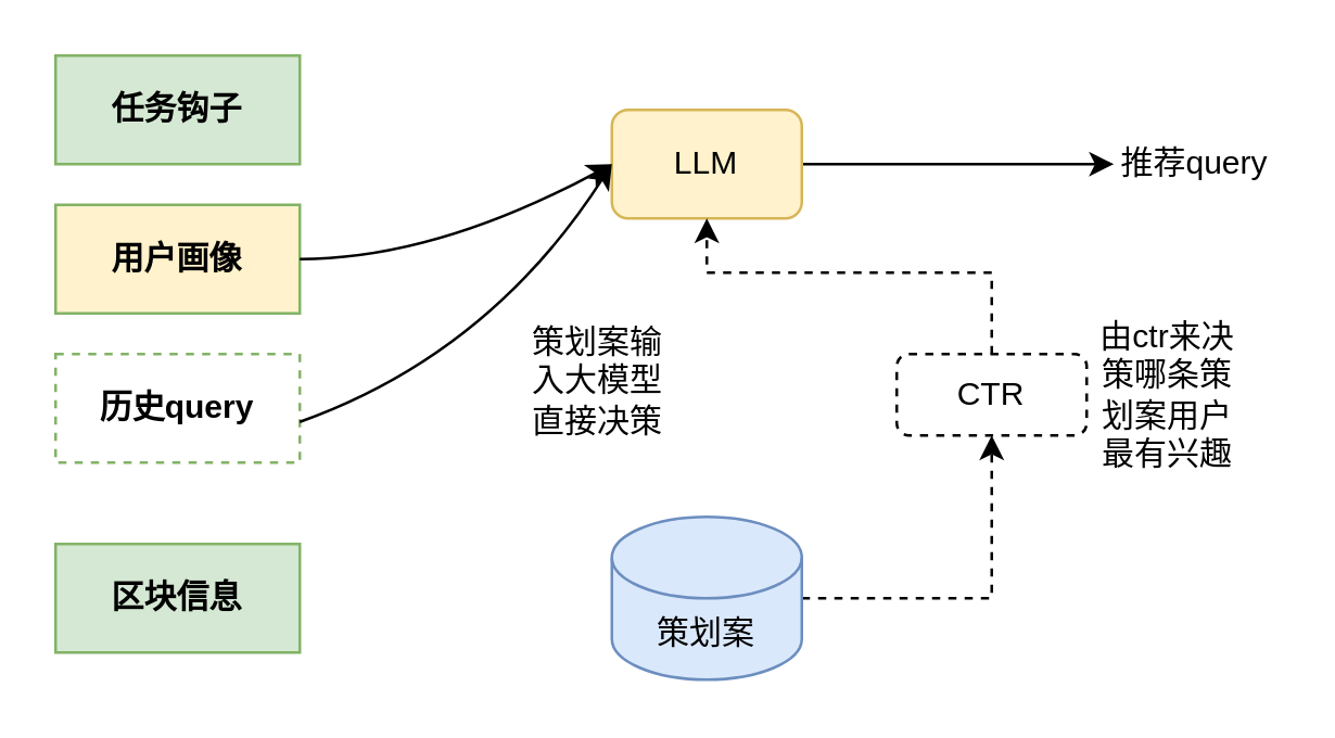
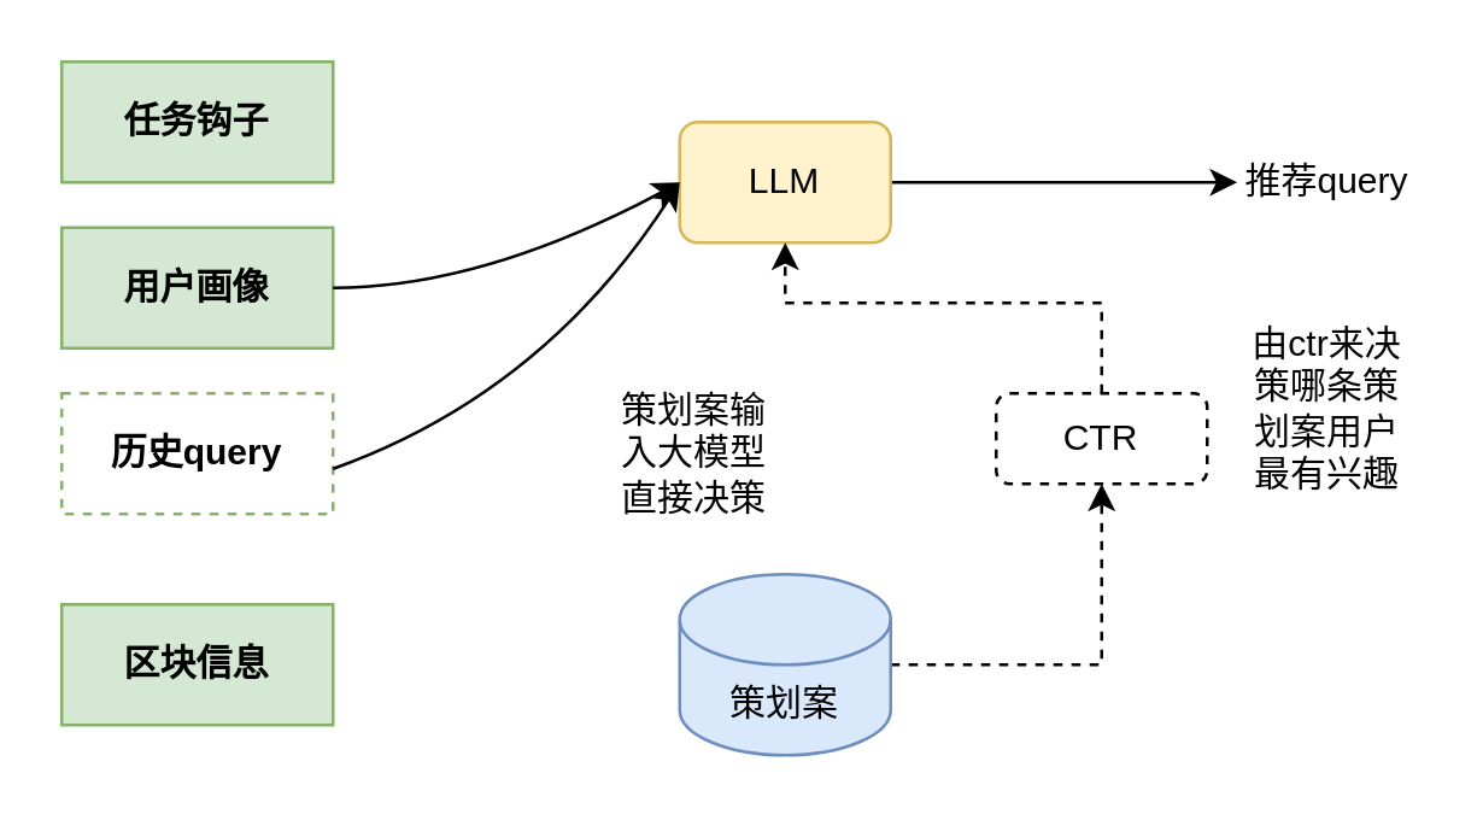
- <mxCell id="3" value="&lt;div&gt;&lt;b&gt;用户画像&lt;/b&gt;&lt;/div&gt;" style="rounded=0;whiteSpace=wrap;html=1;fillColor=#fff2cc;strokeColor=#82b366;" parent="1" vertex="1"><mxGeometry x="20" y="75" width="90" height="40" as="geometry" /></mxCell>
+ <mxCell id="3" value="&lt;div&gt;&lt;b&gt;用户画像&lt;/b&gt;&lt;/div&gt;" style="rounded=0;whiteSpace=wrap;html=1;fillColor=#d5e8d4;strokeColor=#82b366;" parent="1" vertex="1"><mxGeometry x="20" y="75" width="90" height="40" as="geometry" /></mxCell>
- <mxCell id="12" value="策划案输入大模型直接决策" style="text;html=1;align=center;verticalAlign=middle;whiteSpace=wrap;rounded=0;" parent="1" vertex="1"><mxGeometry x="190" y="110" width="60" height="60" as="geometry" /></mxCell>
+ <mxCell id="12" value="策划案输入大模型直接决策" style="text;html=1;align=center;verticalAlign=middle;whiteSpace=wrap;rounded=0;" parent="1" vertex="1"><mxGeometry x="200" y="120" width="60" height="60" as="geometry" /></mxCell>
- <mxCell id="14" value="由ctr来决策哪条策划案用户最有兴趣" style="text;html=1;align=center;verticalAlign=middle;whiteSpace=wrap;rounded=0;" parent="1" vertex="1"><mxGeometry x="400" y="105" width="60" height="80" as="geometry" /></mxCell>
+ <mxCell id="14" value="由ctr来决策哪条策划案用户最有兴趣" style="text;html=1;align=center;verticalAlign=middle;whiteSpace=wrap;rounded=0;" parent="1" vertex="1"><mxGeometry x="410" y="95" width="60" height="80" as="geometry" /></mxCell>
